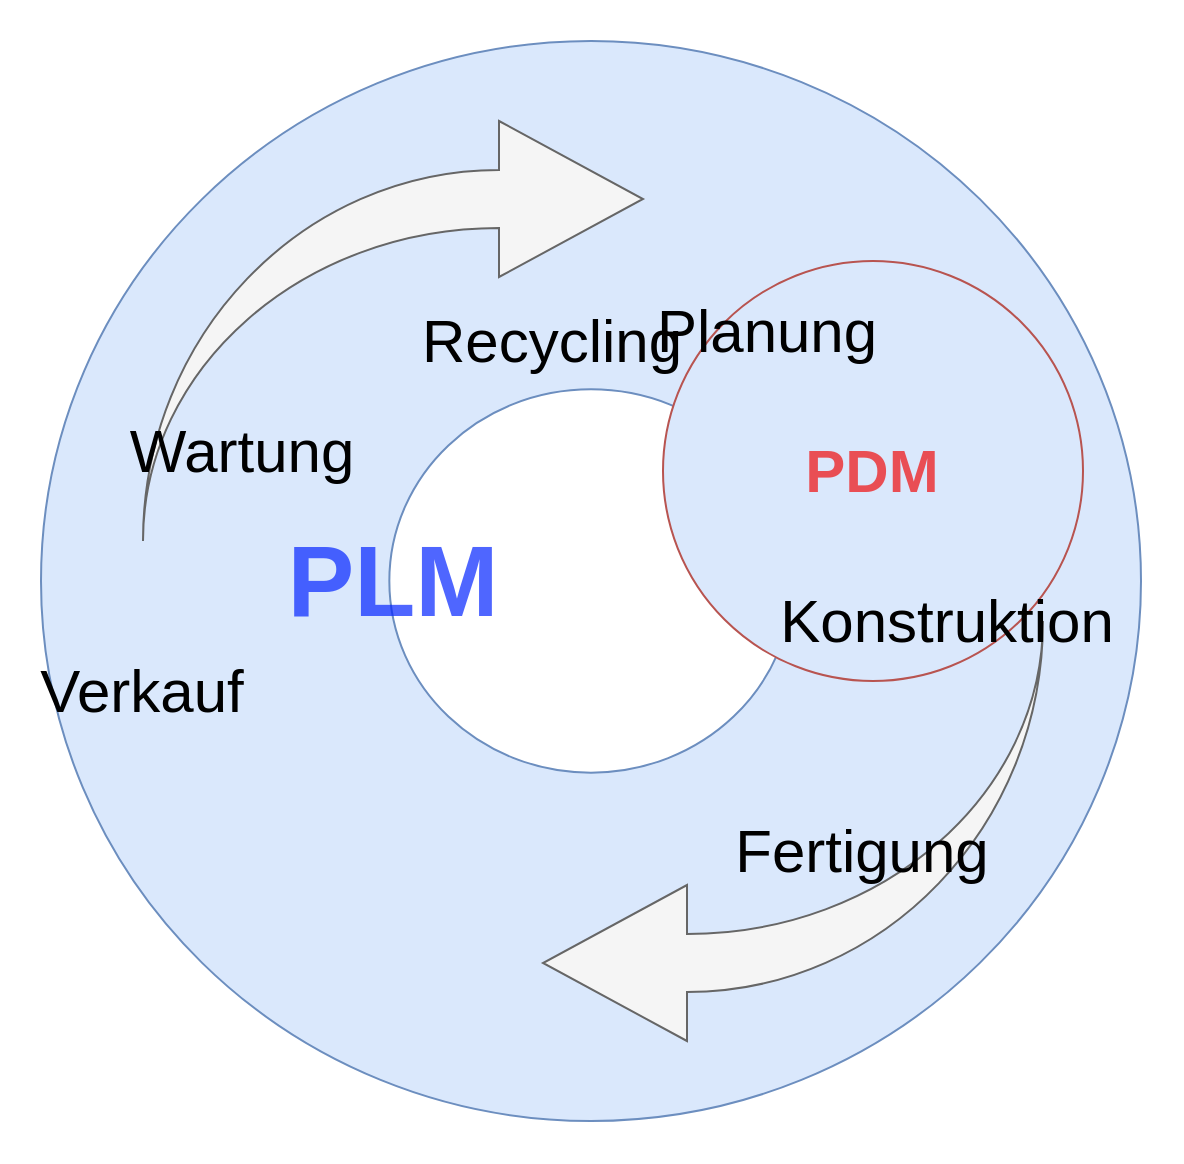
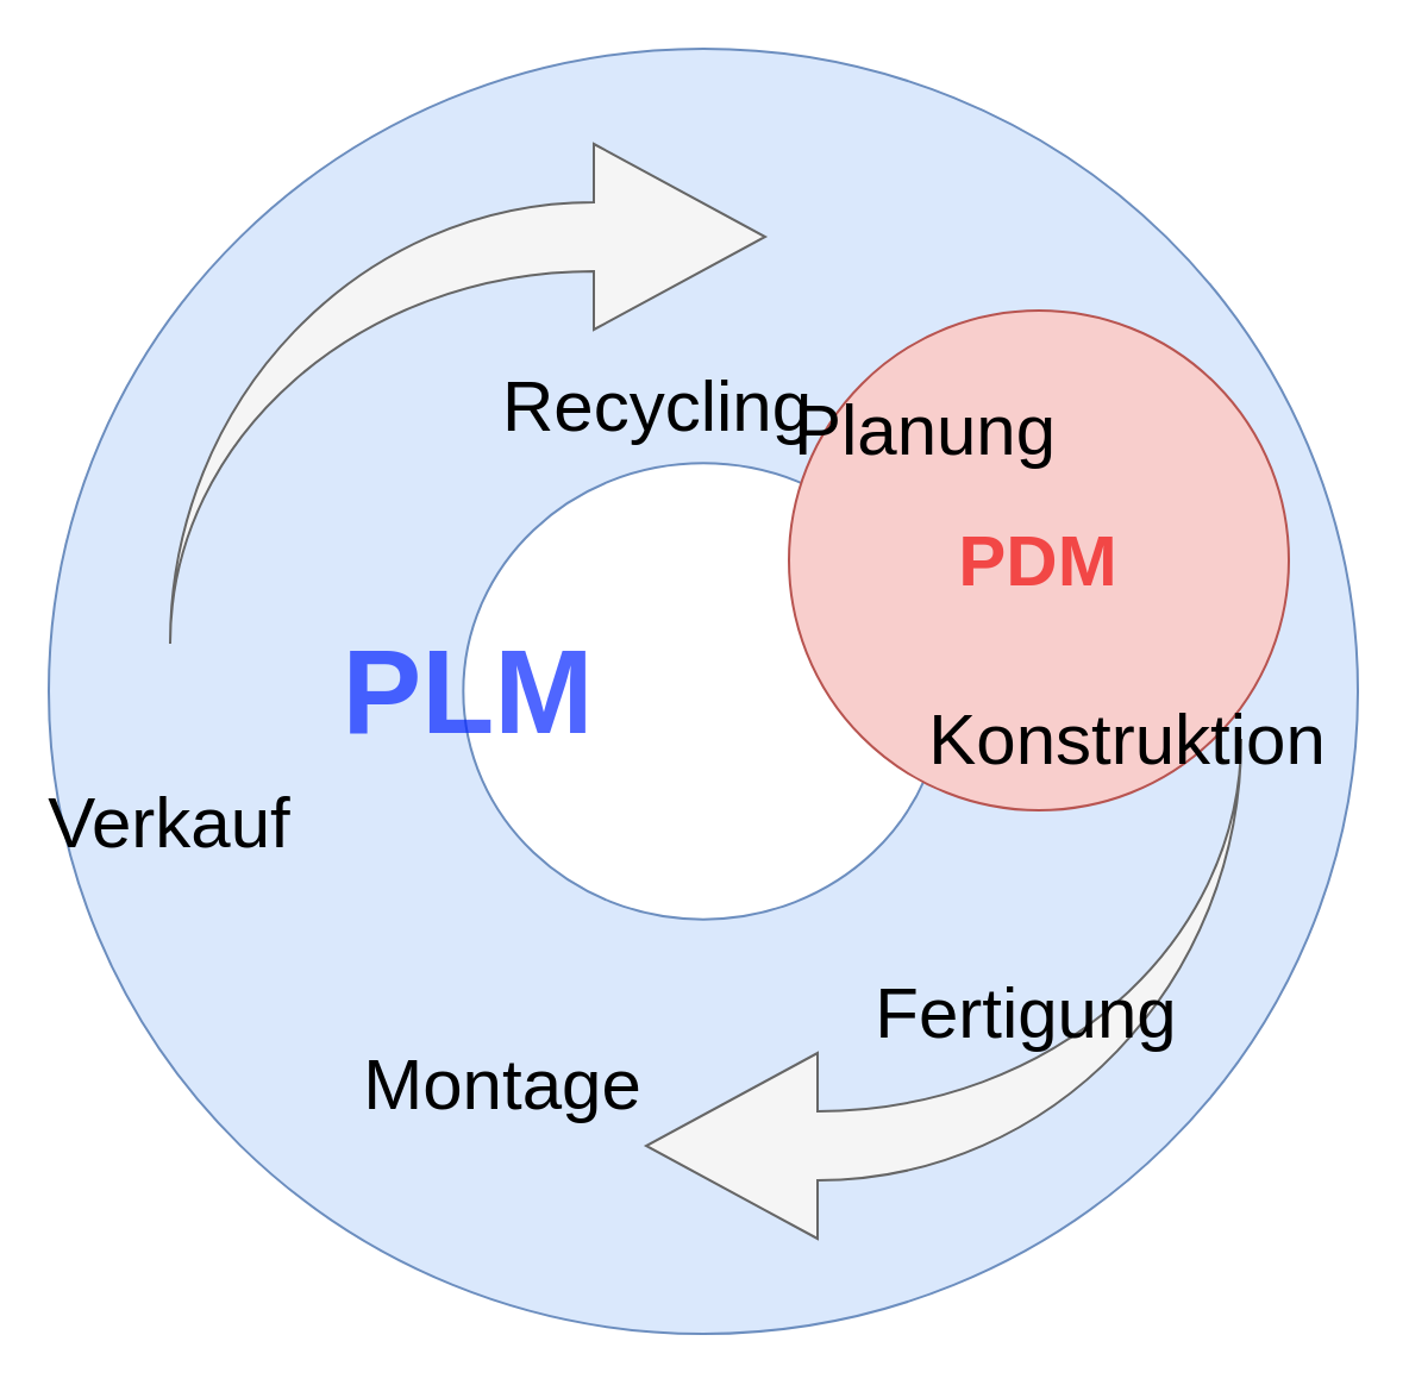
- <mxCell id="12" value="Planung" style="text;html=1;strokeColor=none;fillColor=none;align=center;verticalAlign=middle;whiteSpace=wrap;rounded=0;fontSize=30;" vertex="1" parent="1"><mxGeometry x="341" y="145" width="85" height="40" as="geometry" /></mxCell>
+ <mxCell id="12" value="Planung" style="text;html=1;strokeColor=none;fillColor=none;align=center;verticalAlign=middle;whiteSpace=wrap;rounded=0;fontSize=30;" vertex="1" parent="1"><mxGeometry x="346" y="160" width="85" height="40" as="geometry" /></mxCell>
- <mxCell id="11" value="Wartung" style="text;html=1;strokeColor=none;fillColor=none;align=center;verticalAlign=middle;whiteSpace=wrap;rounded=0;fontSize=30;" vertex="1" parent="1"><mxGeometry x="91" y="210" width="60" height="30" as="geometry" /></mxCell>
- <mxCell id="3" value="&lt;font style=&quot;font-size: 30px;&quot;&gt;&lt;b&gt;PDM&lt;/b&gt;&lt;/font&gt;" style="ellipse;whiteSpace=wrap;html=1;aspect=fixed;fillColor=#dae8fc;strokeColor=#b85450;horizontal=1;verticalAlign=middle;labelBackgroundColor=none;labelBorderColor=none;textOpacity=70;fontColor=#F00E0E;" vertex="1" parent="1"><mxGeometry x="331" y="130" width="210" height="210" as="geometry" /></mxCell>
+ <mxCell id="3" value="&lt;font style=&quot;font-size: 30px;&quot;&gt;&lt;b&gt;PDM&lt;/b&gt;&lt;/font&gt;" style="ellipse;whiteSpace=wrap;html=1;aspect=fixed;fillColor=#f8cecc;strokeColor=#b85450;horizontal=1;verticalAlign=middle;labelBackgroundColor=none;labelBorderColor=none;textOpacity=70;fontColor=#F00E0E;" vertex="1" parent="1"><mxGeometry x="331" y="130" width="210" height="210" as="geometry" /></mxCell>
+ <mxCell id="7" value="Montage" style="text;html=1;strokeColor=none;fillColor=none;align=center;verticalAlign=middle;whiteSpace=wrap;rounded=0;fontSize=30;" vertex="1" parent="1"><mxGeometry x="181" y="440" width="60" height="30" as="geometry" /></mxCell>
